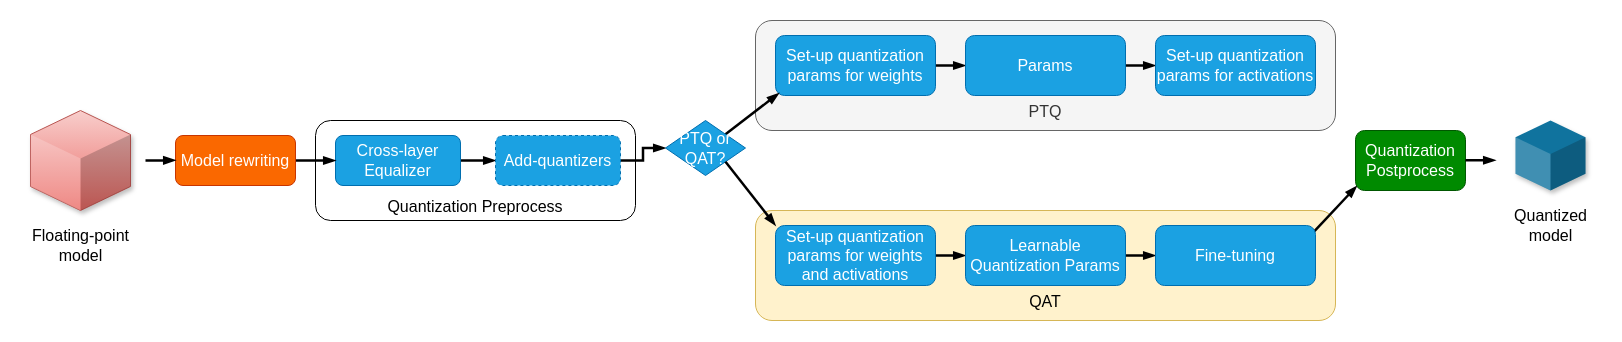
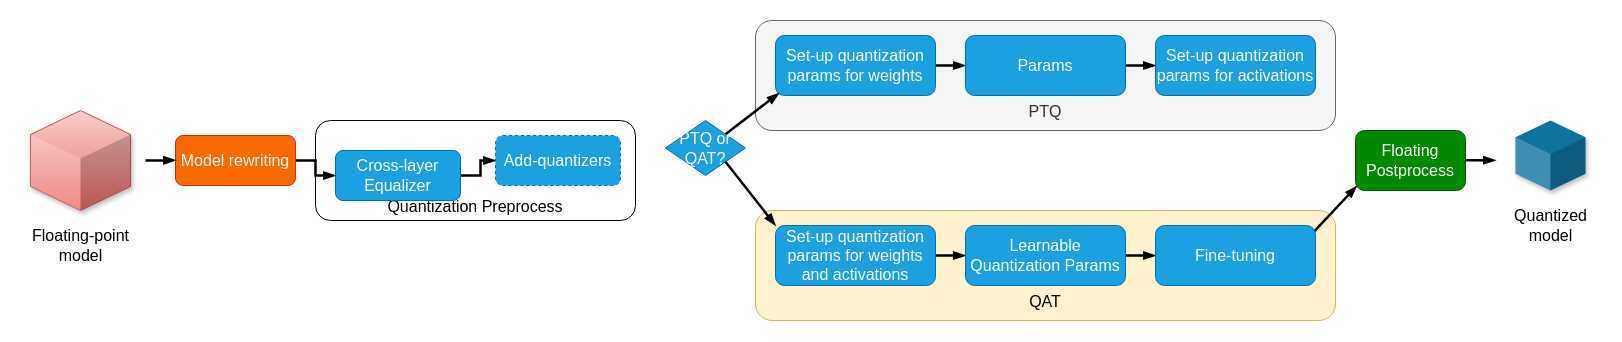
- <mxCell id="13" value="&lt;font style=&quot;font-size: 16px;&quot;&gt;Cross-layer Equalizer&lt;/font&gt;" style="rounded=1;whiteSpace=wrap;html=1;fillColor=#1ba1e2;strokeColor=#006EAF;fontColor=#ffffff;shadow=0;fontSize=16;" parent="1" vertex="1"><mxGeometry x="335" y="135" width="125" height="50" as="geometry" /></mxCell>
+ <mxCell id="13" value="&lt;font style=&quot;font-size: 16px;&quot;&gt;Cross-layer Equalizer&lt;/font&gt;" style="rounded=1;whiteSpace=wrap;html=1;fillColor=#1ba1e2;strokeColor=#006EAF;fontColor=#ffffff;shadow=0;fontSize=16;" parent="1" vertex="1"><mxGeometry x="335" y="150" width="125" height="50" as="geometry" /></mxCell>
- <mxCell id="14" style="edgeStyle=orthogonalEdgeStyle;rounded=0;orthogonalLoop=1;jettySize=auto;html=1;entryX=0;entryY=0.5;entryDx=0;entryDy=0;strokeColor=default;strokeWidth=2.5;align=center;verticalAlign=middle;fontFamily=Helvetica;fontSize=11;fontColor=default;labelBackgroundColor=default;endArrow=blockThin;endFill=1;" parent="1" source="15" target="18" edge="1"><mxGeometry relative="1" as="geometry"><mxPoint x="655" y="160" as="targetPoint" /></mxGeometry></mxCell>
- <mxCell id="26" value="&lt;span style=&quot;font-size: 16px;&quot;&gt;Quantization&lt;/span&gt;&lt;br style=&quot;font-size: 16px;&quot;&gt;&lt;span style=&quot;font-size: 16px;&quot;&gt;Postprocess&lt;/span&gt;" style="rounded=1;whiteSpace=wrap;html=1;fillColor=#008a00;strokeColor=#005700;shadow=0;fontColor=#ffffff;fontSize=16;" parent="1" vertex="1"><mxGeometry x="1355" y="130" width="110" height="60" as="geometry" /></mxCell>
+ <mxCell id="26" value="&lt;span style=&quot;font-size: 16px;&quot;&gt;Floating&lt;/span&gt;&lt;br style=&quot;font-size: 16px;&quot;&gt;&lt;span style=&quot;font-size: 16px;&quot;&gt;Postprocess&lt;/span&gt;" style="rounded=1;whiteSpace=wrap;html=1;fillColor=#008a00;strokeColor=#005700;shadow=0;fontColor=#ffffff;fontSize=16;" parent="1" vertex="1"><mxGeometry x="1355" y="130" width="110" height="60" as="geometry" /></mxCell>
